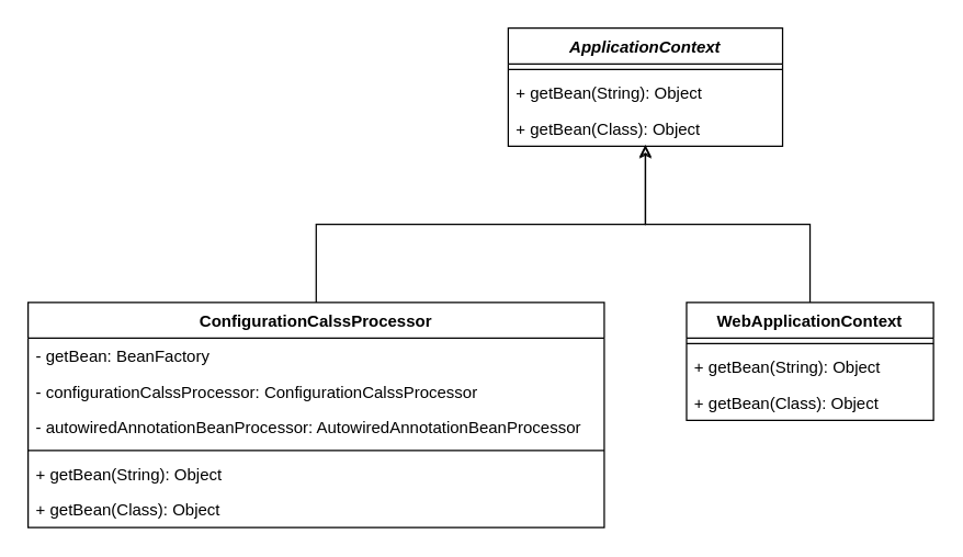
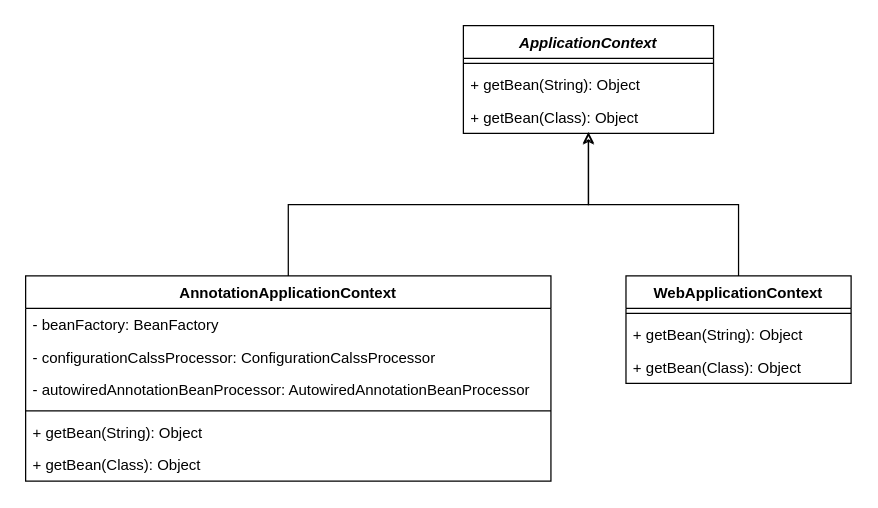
- <mxCell id="3" value="ConfigurationCalssProcessor" style="swimlane;fontStyle=1;align=center;verticalAlign=top;childLayout=stackLayout;horizontal=1;startSize=26;horizontalStack=0;resizeParent=1;resizeParentMax=0;resizeLast=0;collapsible=1;marginBottom=0;" vertex="1" parent="1"><mxGeometry x="20" y="220" width="420" height="164" as="geometry" /></mxCell>
+ <mxCell id="3" value="AnnotationApplicationContext" style="swimlane;fontStyle=1;align=center;verticalAlign=top;childLayout=stackLayout;horizontal=1;startSize=26;horizontalStack=0;resizeParent=1;resizeParentMax=0;resizeLast=0;collapsible=1;marginBottom=0;" vertex="1" parent="1"><mxGeometry x="20" y="220" width="420" height="164" as="geometry" /></mxCell>
- <mxCell id="4" value="- getBean: BeanFactory" style="text;strokeColor=none;fillColor=none;align=left;verticalAlign=top;spacingLeft=4;spacingRight=4;overflow=hidden;rotatable=0;points=[[0,0.5],[1,0.5]];portConstraint=eastwest;" vertex="1" parent="3"><mxGeometry y="26" width="420" height="26" as="geometry" /></mxCell>
+ <mxCell id="4" value="- beanFactory: BeanFactory" style="text;strokeColor=none;fillColor=none;align=left;verticalAlign=top;spacingLeft=4;spacingRight=4;overflow=hidden;rotatable=0;points=[[0,0.5],[1,0.5]];portConstraint=eastwest;" vertex="1" parent="3"><mxGeometry y="26" width="420" height="26" as="geometry" /></mxCell>
